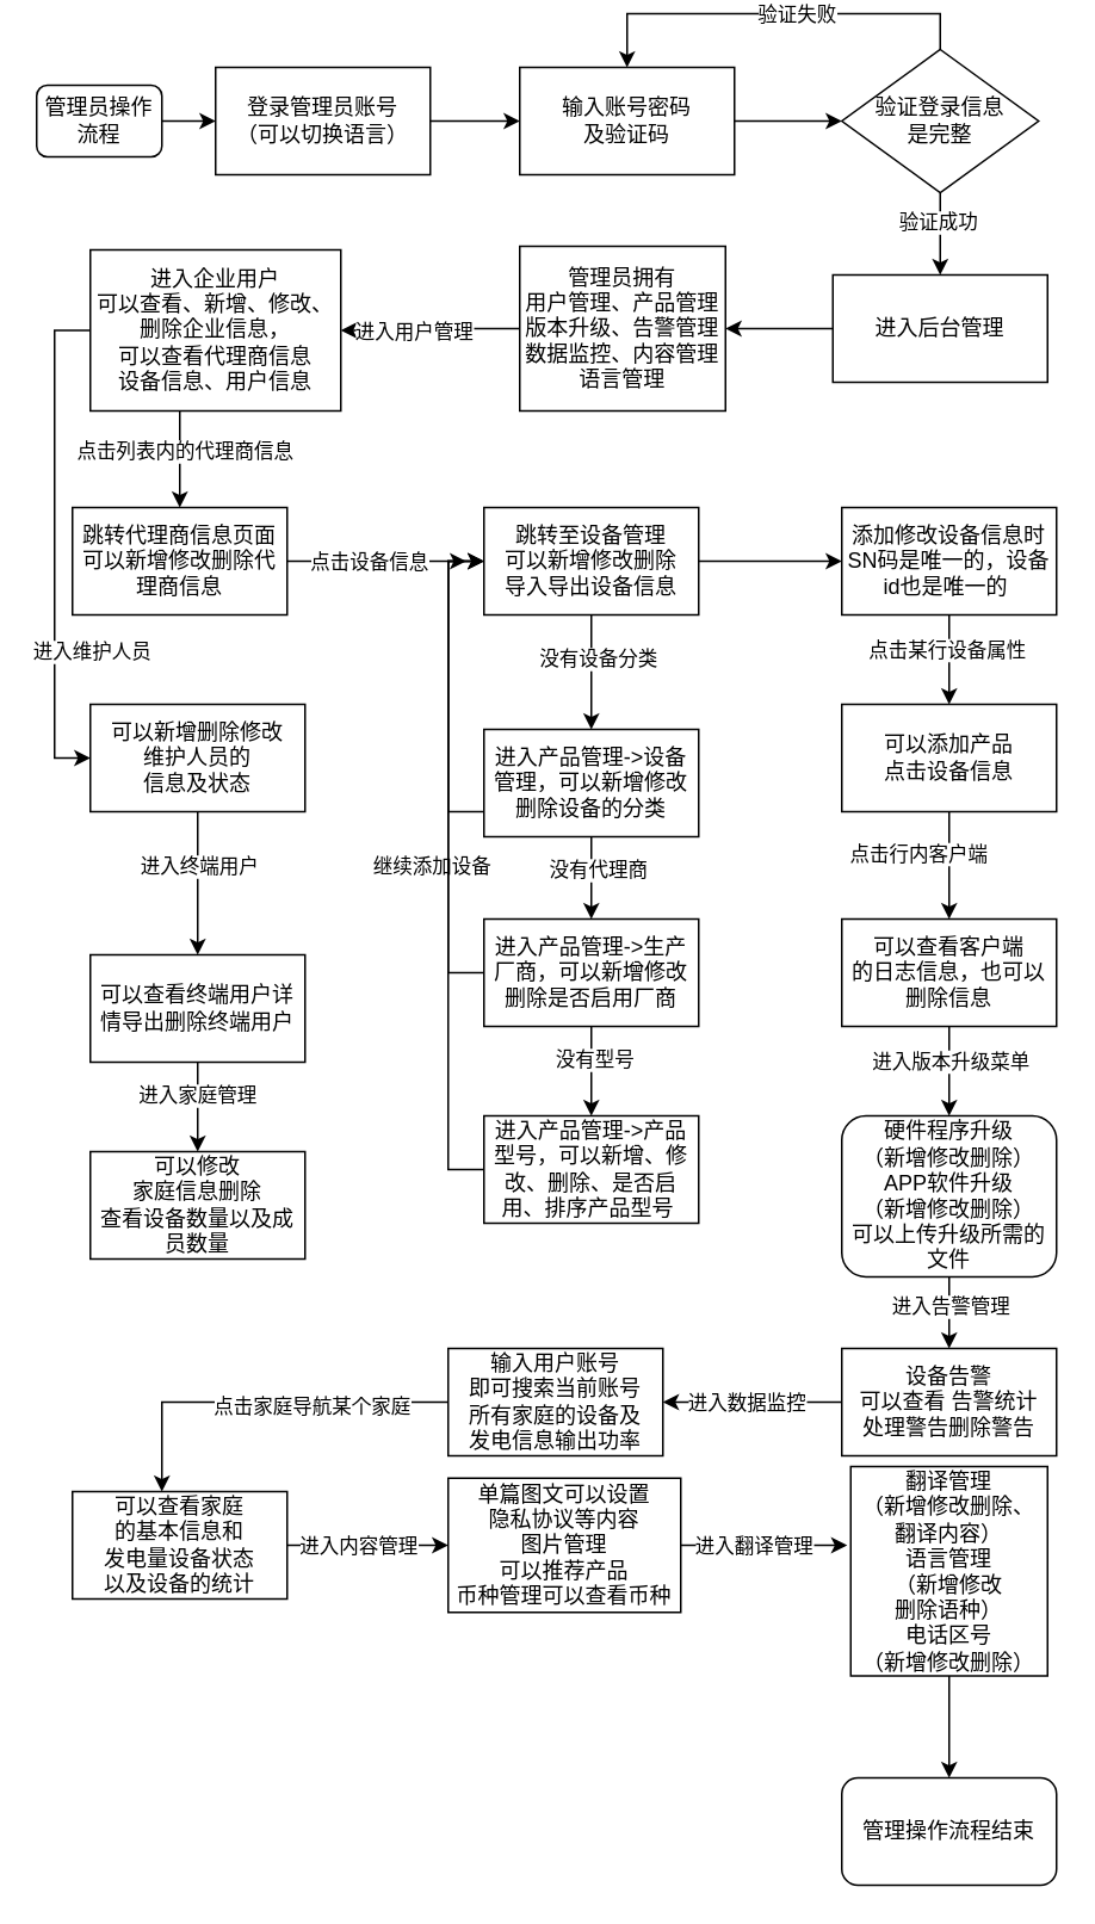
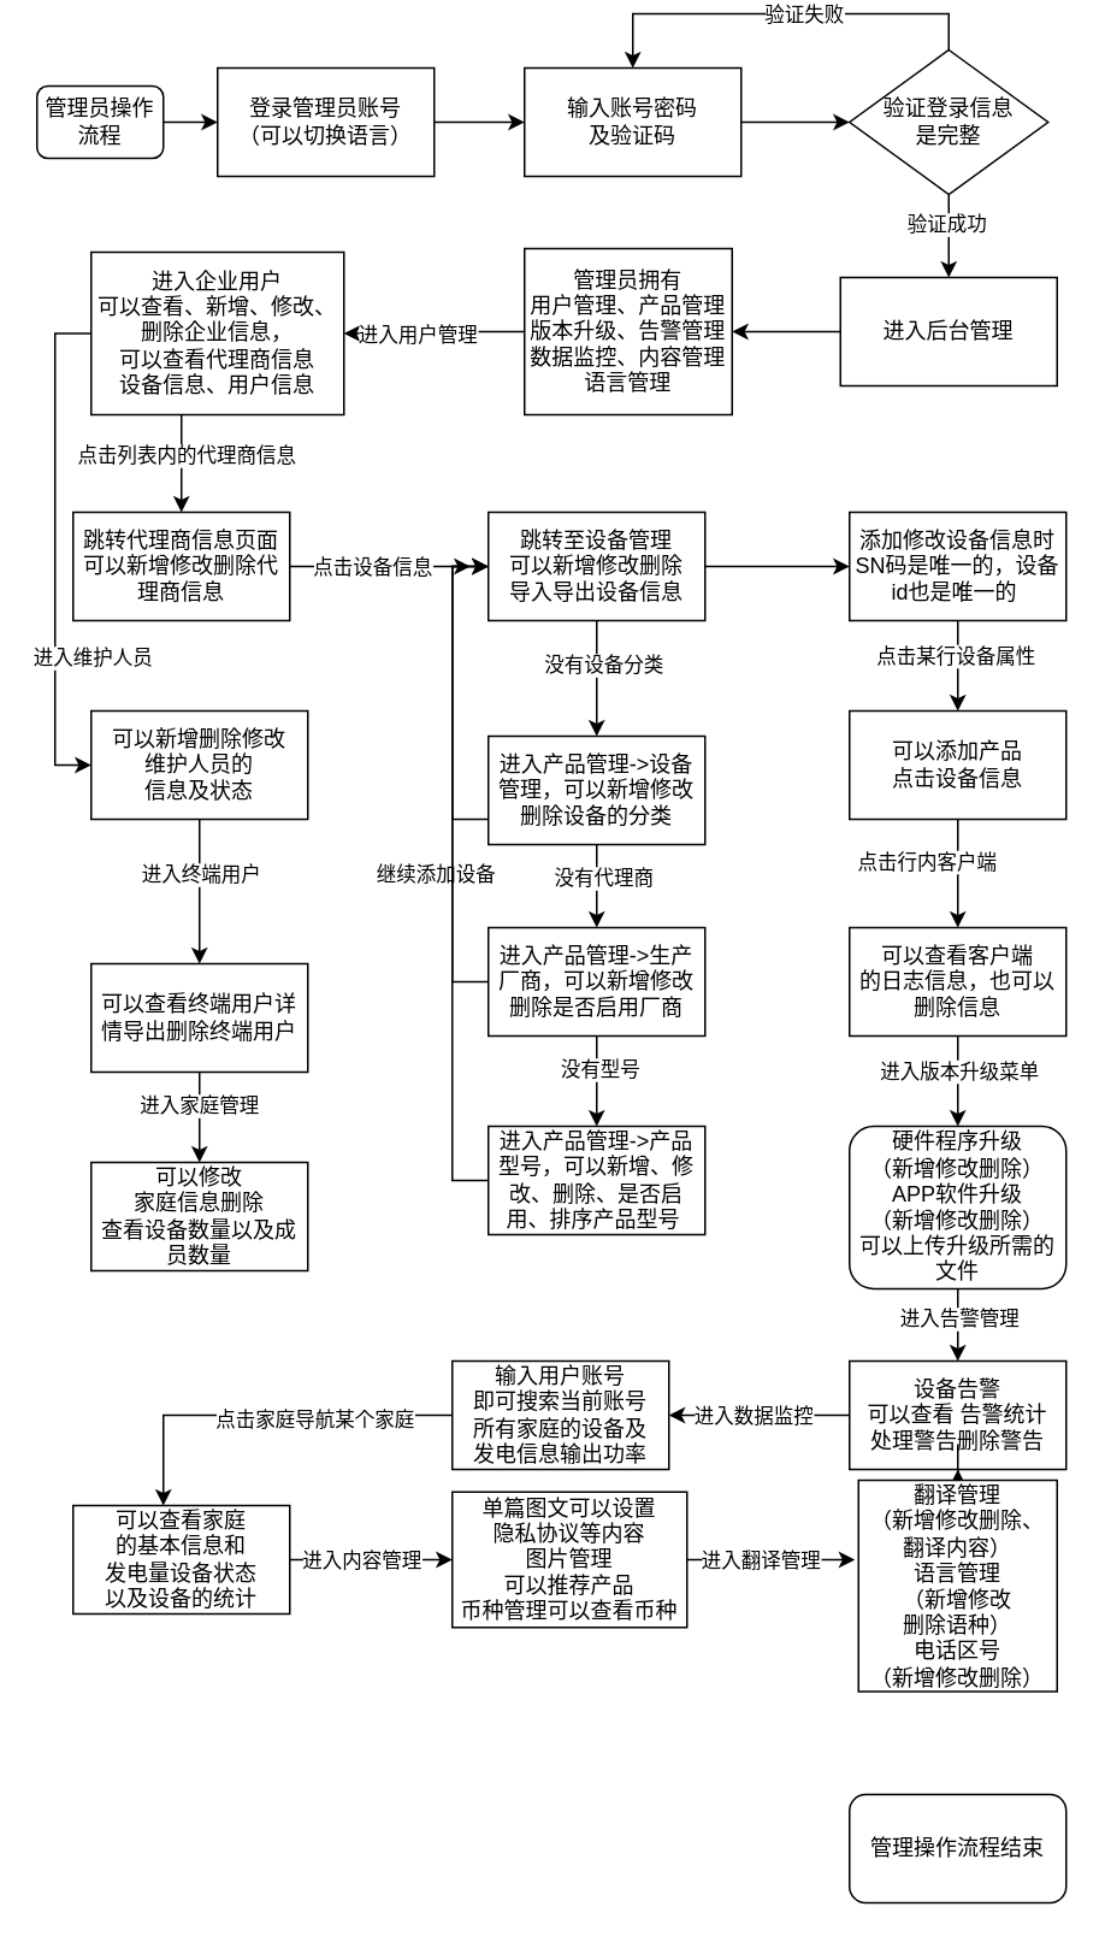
- <mxCell id="65" value="" style="edgeStyle=orthogonalEdgeStyle;rounded=0;orthogonalLoop=1;jettySize=auto;html=1;" edge="1" parent="1" source="66" target="67"><mxGeometry relative="1" as="geometry" /></mxCell>
+ <mxCell id="65" value="" style="edgeStyle=orthogonalEdgeStyle;rounded=0;orthogonalLoop=1;jettySize=auto;html=1;" edge="1" parent="1" source="66" target="55"><mxGeometry relative="1" as="geometry" /></mxCell>
